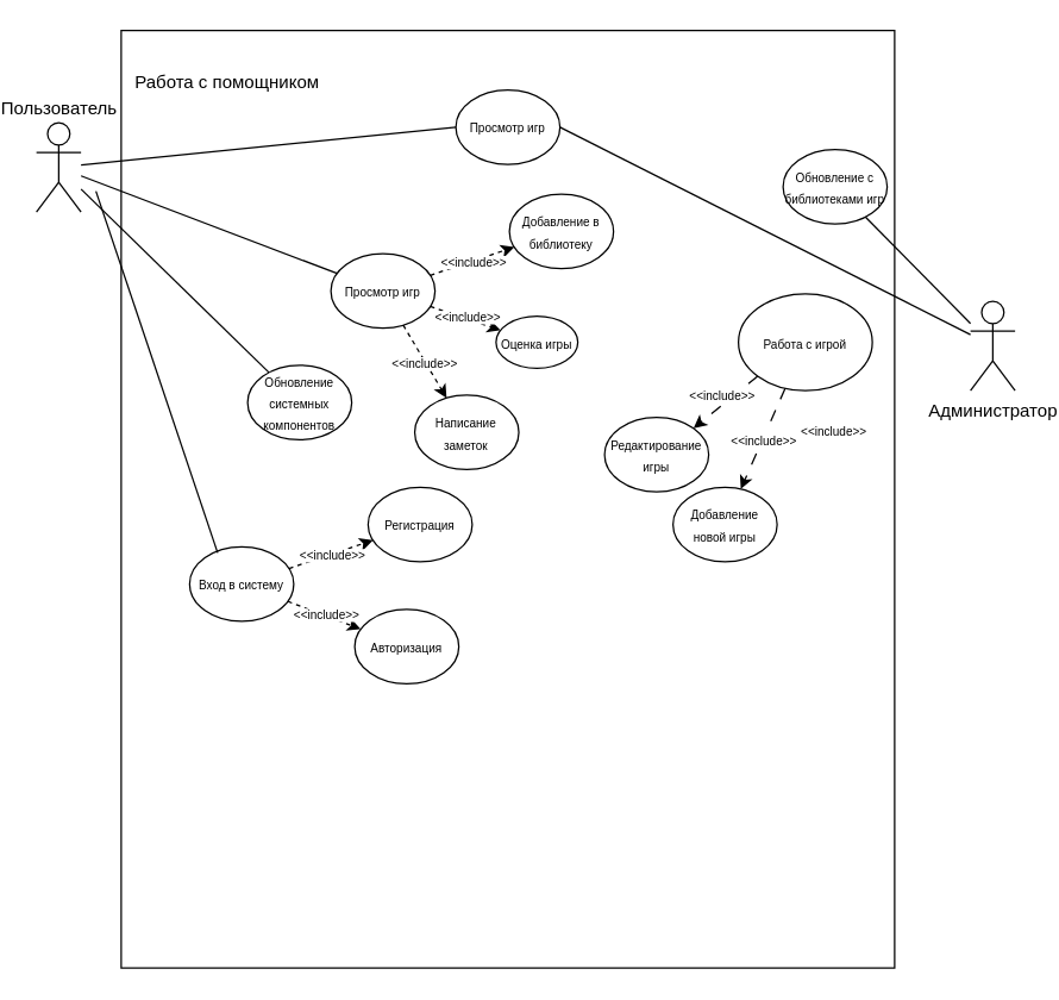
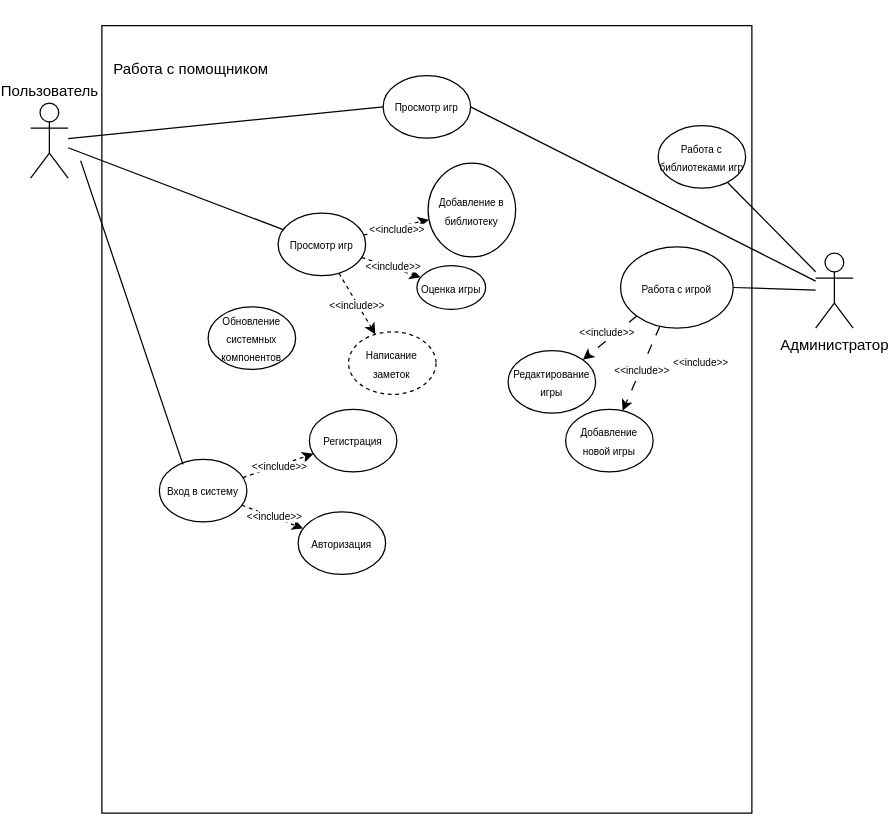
- <mxCell id="7" value="&lt;font style=&quot;font-size: 8px;&quot;&gt;Обновление с библиотеками игр&lt;/font&gt;" style="ellipse;whiteSpace=wrap;html=1;movable=1;resizable=1;rotatable=1;deletable=1;editable=1;locked=0;connectable=1;" vertex="1" parent="1"><mxGeometry x="522" y="100" width="70" height="50" as="geometry" /></mxCell>
+ <mxCell id="7" value="&lt;font style=&quot;font-size: 8px;&quot;&gt;Работа с библиотеками игр&lt;/font&gt;" style="ellipse;whiteSpace=wrap;html=1;movable=1;resizable=1;rotatable=1;deletable=1;editable=1;locked=0;connectable=1;" vertex="1" parent="1"><mxGeometry x="522" y="100" width="70" height="50" as="geometry" /></mxCell>
- <mxCell id="16" value="&lt;font style=&quot;font-size: 8px;&quot;&gt;Добавление в библиотеку&lt;/font&gt;" style="ellipse;whiteSpace=wrap;html=1;movable=1;resizable=1;rotatable=1;deletable=1;editable=1;locked=0;connectable=1;" vertex="1" parent="1"><mxGeometry x="338" y="130" width="70" height="50" as="geometry" /></mxCell>
+ <mxCell id="16" value="&lt;font style=&quot;font-size: 8px;&quot;&gt;Добавление в библиотеку&lt;/font&gt;" style="ellipse;whiteSpace=wrap;html=1;movable=1;resizable=1;rotatable=1;deletable=1;editable=1;locked=0;connectable=1;" vertex="1" parent="1"><mxGeometry x="338" y="130" width="70" height="75" as="geometry" /></mxCell>
- <mxCell id="4" style="rounded=0;orthogonalLoop=1;jettySize=auto;html=1;endArrow=none;endFill=0;" edge="1" parent="1" source="5" target="28"><mxGeometry relative="1" as="geometry" /></mxCell>
+ <mxCell id="14" value="" style="endArrow=none;html=1;rounded=0;exitX=1;exitY=0.5;exitDx=0;exitDy=0;" edge="1" parent="1" source="13" target="6"><mxGeometry width="50" height="50" relative="1" as="geometry"><mxPoint x="582" y="372" as="sourcePoint" /><mxPoint x="632" y="322" as="targetPoint" /></mxGeometry></mxCell>
- <mxCell id="30" value="&lt;font style=&quot;font-size: 8px;&quot;&gt;Написание заметок&lt;/font&gt;" style="ellipse;whiteSpace=wrap;html=1;movable=1;resizable=1;rotatable=1;deletable=1;editable=1;locked=0;connectable=1;" vertex="1" parent="1"><mxGeometry x="274.34" y="265" width="70" height="50" as="geometry" /></mxCell>
+ <mxCell id="30" value="&lt;font style=&quot;font-size: 8px;&quot;&gt;Написание заметок&lt;/font&gt;" style="ellipse;whiteSpace=wrap;html=1;movable=1;resizable=1;rotatable=1;deletable=1;editable=1;locked=0;connectable=1;dashed=1;" vertex="1" parent="1"><mxGeometry x="274.34" y="265" width="70" height="50" as="geometry" /></mxCell>
